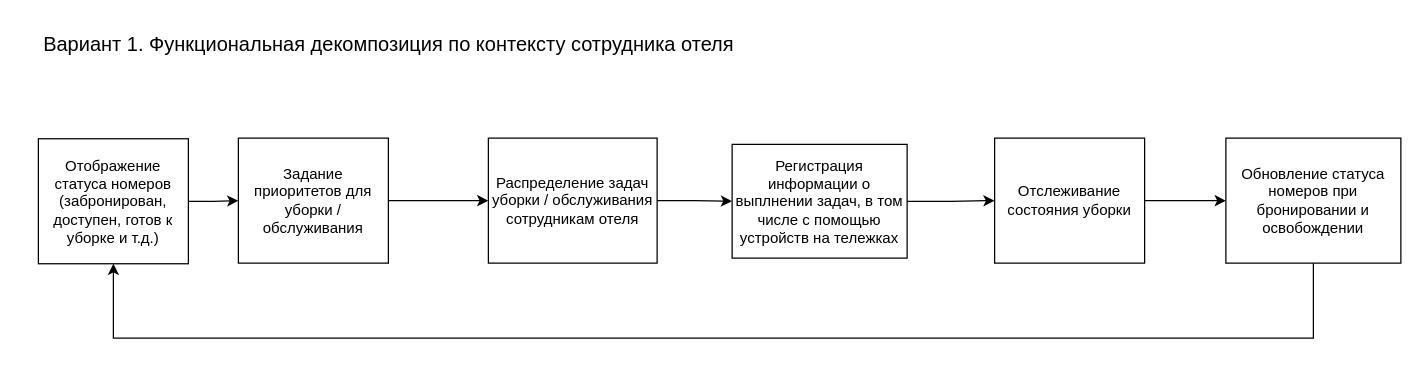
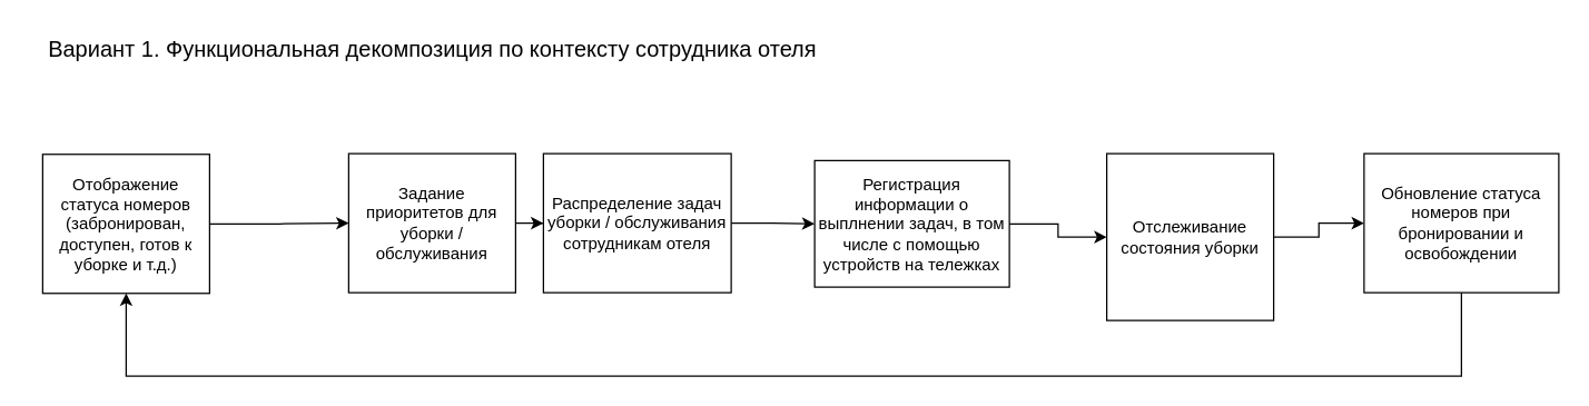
- <mxCell id="3" value="Задание приоритетов для уборки / обслуживания" style="whiteSpace=wrap;html=1;" parent="1" vertex="1"><mxGeometry x="190" y="110" width="120" height="100" as="geometry" /></mxCell>
+ <mxCell id="3" value="Задание приоритетов для уборки / обслуживания" style="whiteSpace=wrap;html=1;" parent="1" vertex="1"><mxGeometry x="250" y="110" width="120" height="100" as="geometry" /></mxCell>
- <mxCell id="9" value="Отслеживание состояния уборки" style="whiteSpace=wrap;html=1;" parent="1" vertex="1"><mxGeometry x="795" y="110" width="120" height="100" as="geometry" /></mxCell>
+ <mxCell id="9" value="Отслеживание состояния уборки" style="whiteSpace=wrap;html=1;" parent="1" vertex="1"><mxGeometry x="795" y="110" width="120" height="120" as="geometry" /></mxCell>
